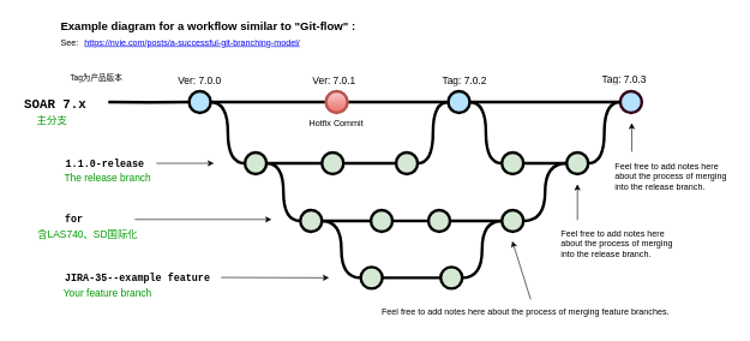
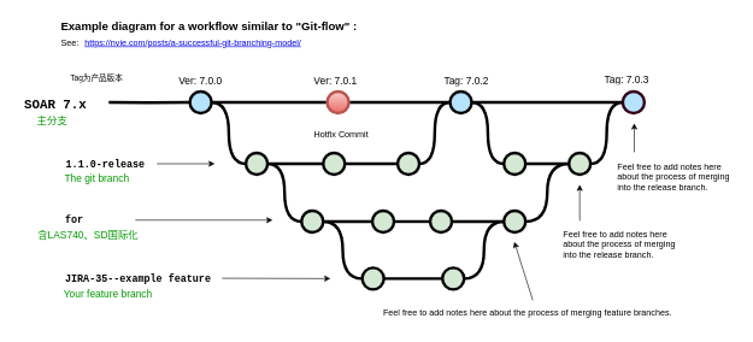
- <mxCell id="2" value="Hotfix Commit" style="text;html=1;strokeColor=none;fillColor=none;align=center;verticalAlign=middle;whiteSpace=wrap;overflow=hidden;" parent="1" vertex="1"><mxGeometry x="427.25" y="156" width="80" height="30" as="geometry" /></mxCell>
+ <mxCell id="2" value="Hotfix Commit" style="text;html=1;strokeColor=none;fillColor=none;align=center;verticalAlign=middle;whiteSpace=wrap;overflow=hidden;" parent="1" vertex="1"><mxGeometry x="432.25" y="171" width="80" height="30" as="geometry" /></mxCell>
- <mxCell id="37" value="The release branch" style="text;html=1;strokeColor=none;fillColor=none;align=left;verticalAlign=middle;whiteSpace=wrap;overflow=hidden;fontSize=14;fontStyle=0;fontColor=#009900;" parent="1" vertex="1"><mxGeometry x="86.75" y="236" width="240" height="20" as="geometry" /></mxCell>
+ <mxCell id="37" value="The git branch" style="text;html=1;strokeColor=none;fillColor=none;align=left;verticalAlign=middle;whiteSpace=wrap;overflow=hidden;fontSize=14;fontStyle=0;fontColor=#009900;" parent="1" vertex="1"><mxGeometry x="86.75" y="236" width="240" height="20" as="geometry" /></mxCell>
